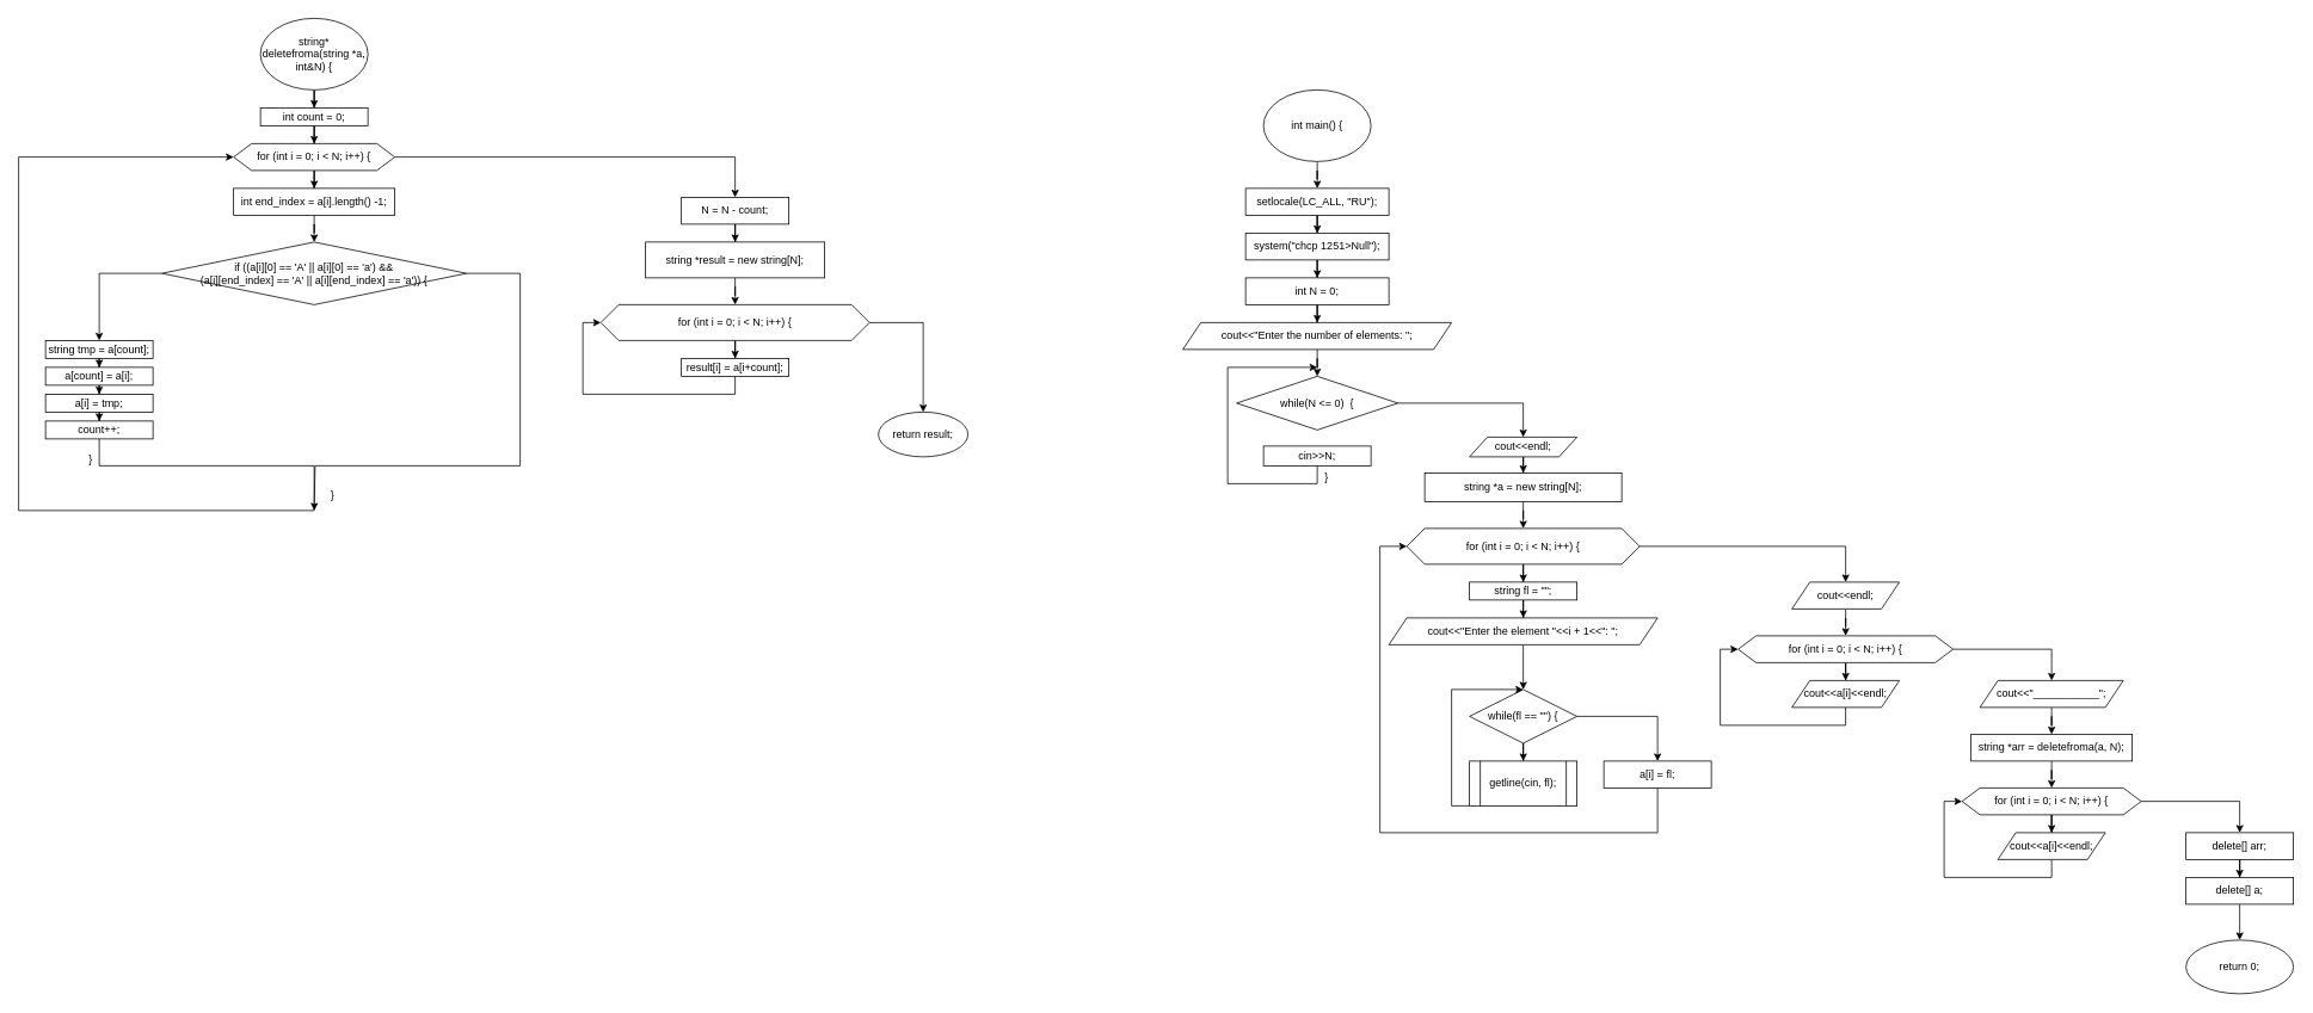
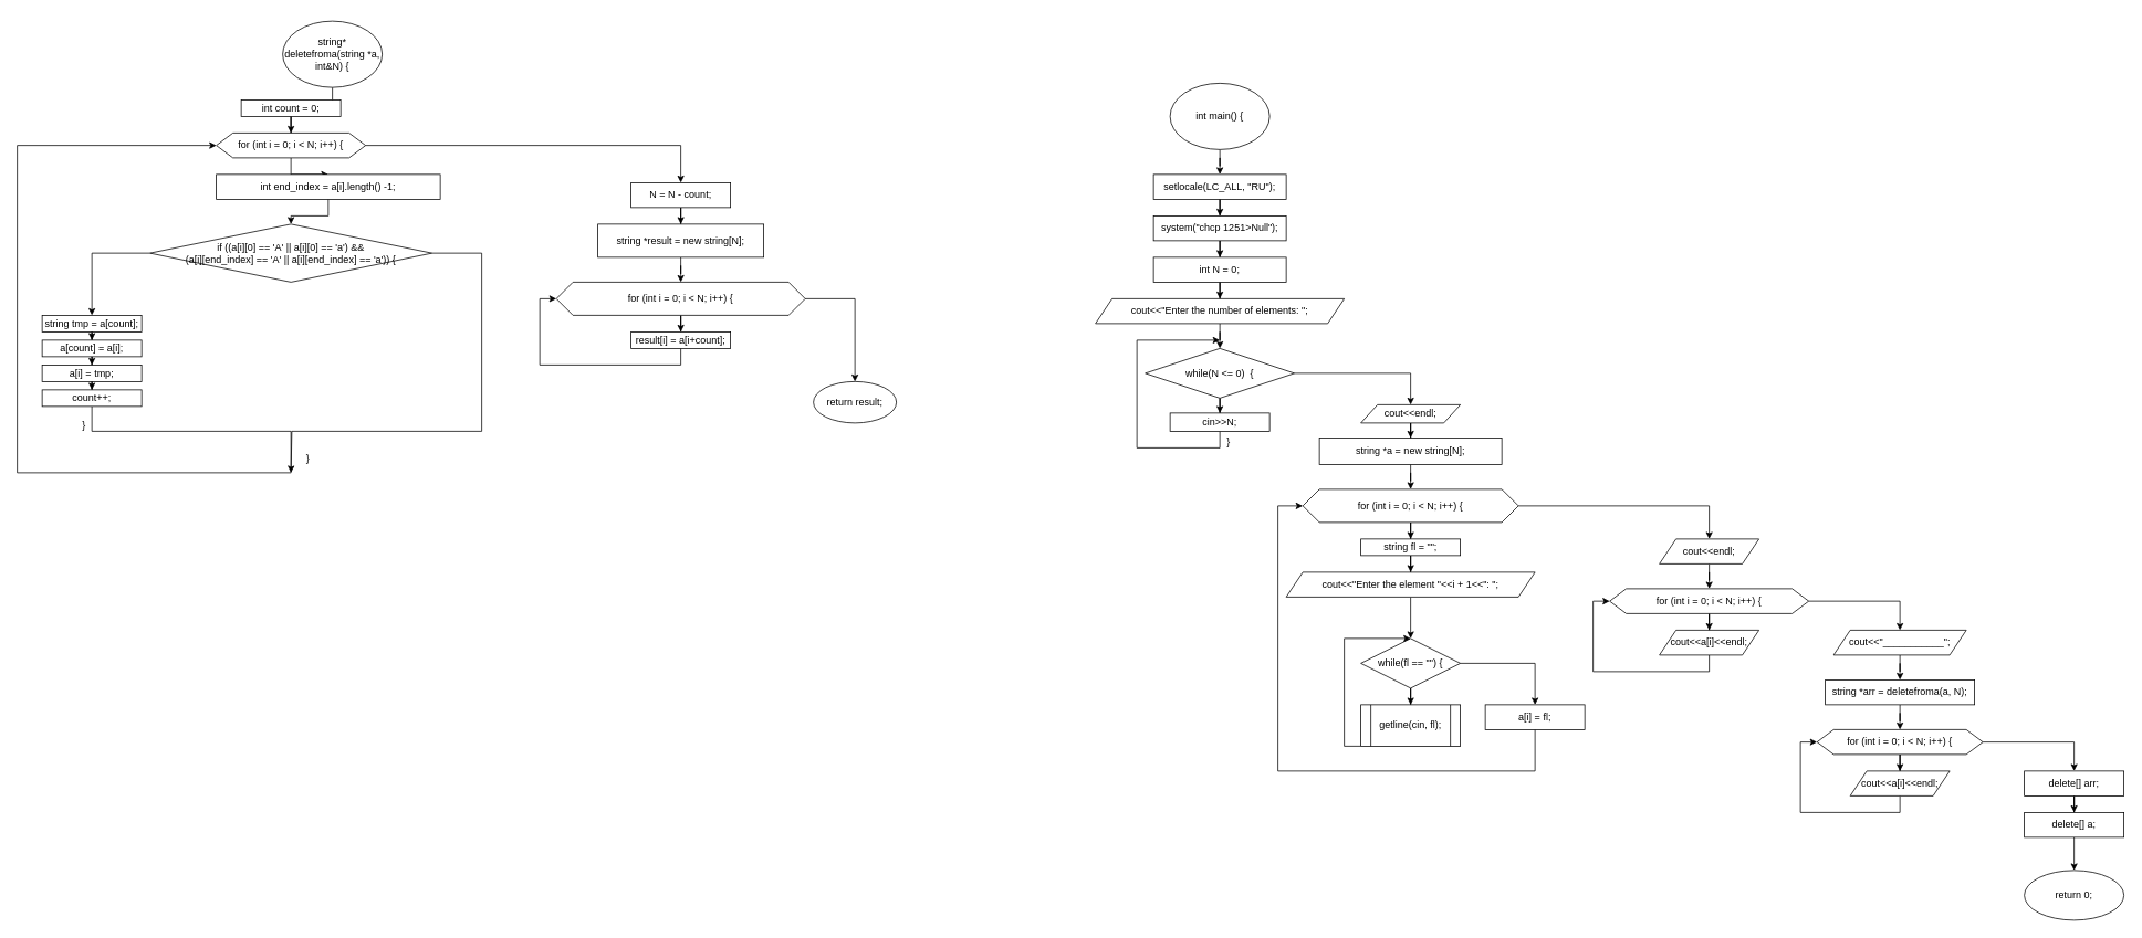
- <mxCell id="3" value="string* deletefroma(string *a, int&amp;amp;N) {" style="ellipse;whiteSpace=wrap;html=1;" vertex="1" parent="1"><mxGeometry x="290" y="20" width="120" height="80" as="geometry" /></mxCell>
+ <mxCell id="3" value="string* deletefroma(string *a, int&amp;amp;N) {" style="ellipse;whiteSpace=wrap;html=1;" vertex="1" parent="1"><mxGeometry x="340" y="25" width="120" height="80" as="geometry" /></mxCell>
- <mxCell id="10" value="int end_index = a[i].length() -1;" style="whiteSpace=wrap;html=1;" vertex="1" parent="1"><mxGeometry x="260" y="210" width="180" height="30" as="geometry" /></mxCell>
+ <mxCell id="10" value="int end_index = a[i].length() -1;" style="whiteSpace=wrap;html=1;" vertex="1" parent="1"><mxGeometry x="260" y="210" width="270" height="30" as="geometry" /></mxCell>
+ <mxCell id="49" value="" style="edgeStyle=orthogonalEdgeStyle;rounded=0;orthogonalLoop=1;jettySize=auto;html=1;" edge="1" parent="1" source="51" target="53"><mxGeometry relative="1" as="geometry" /></mxCell>
